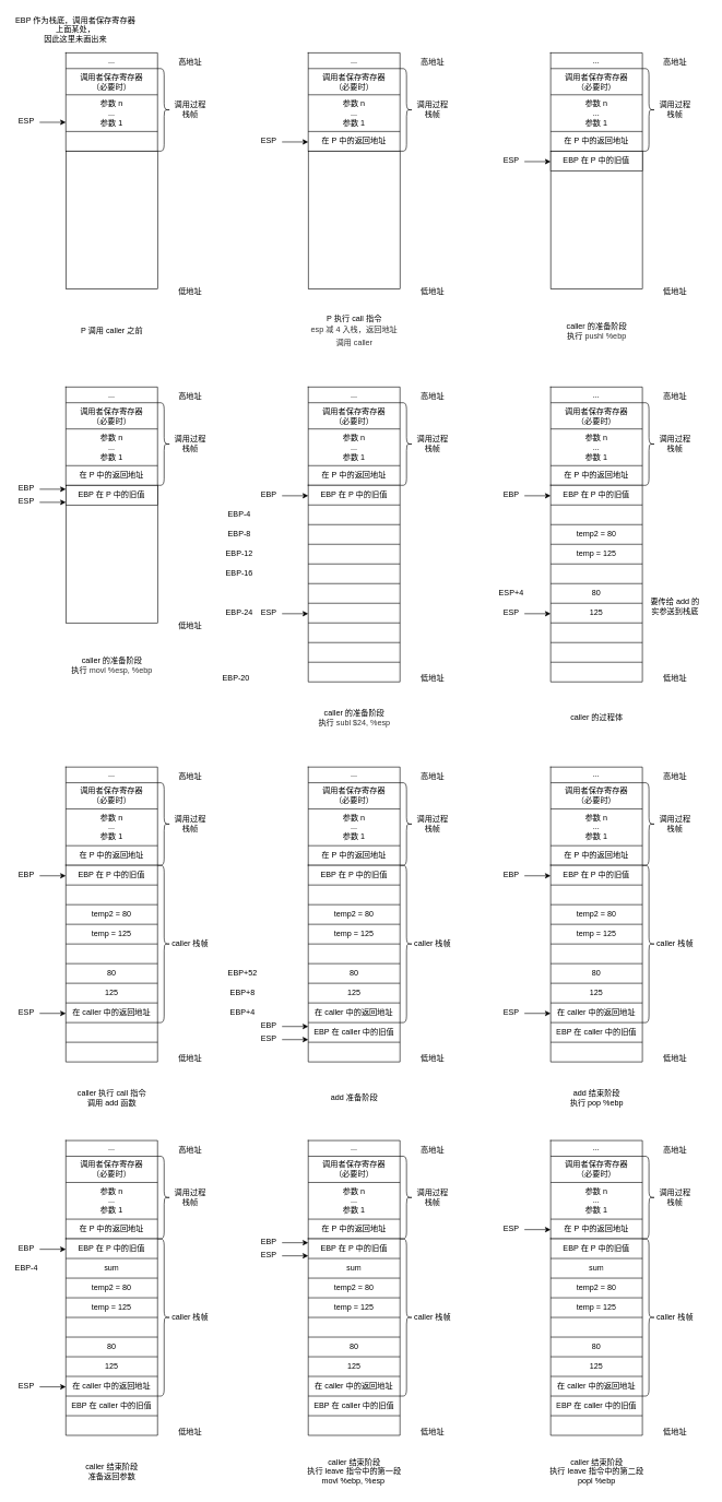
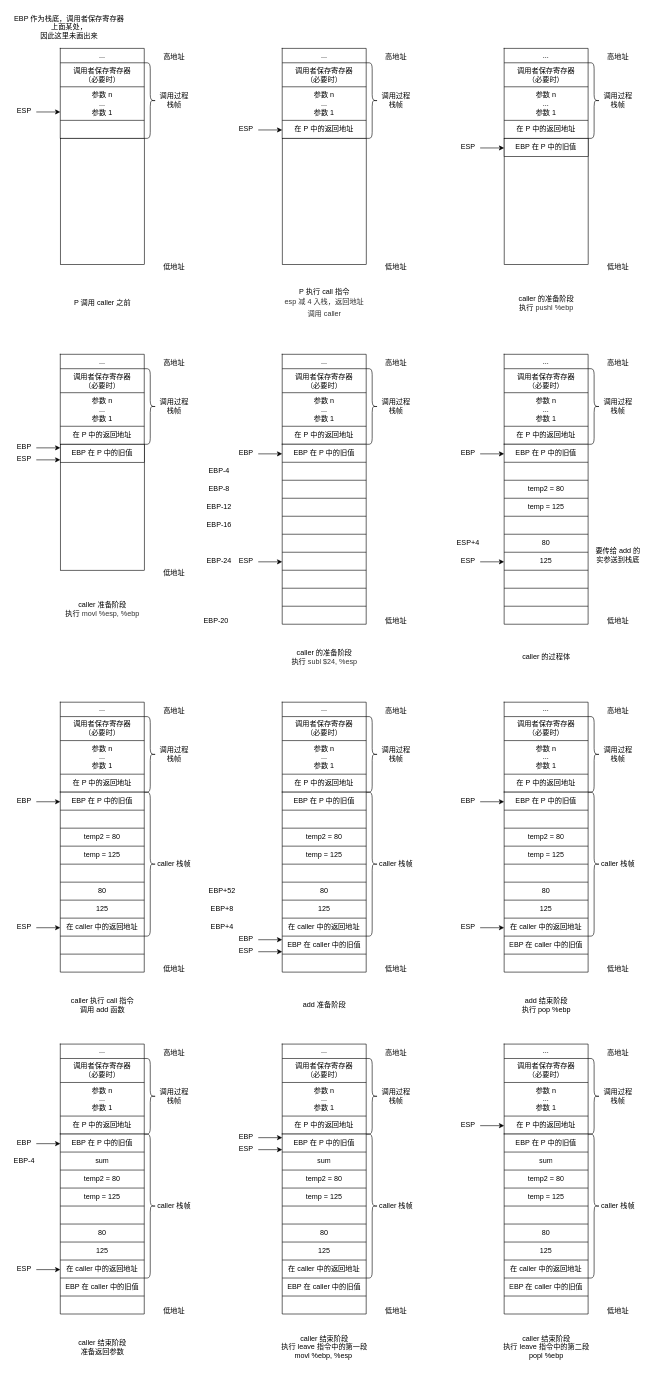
- <mxCell id="71" value="&lt;font style=&quot;font-size: 12px;&quot;&gt;caller 的准备阶段&lt;br&gt;执行&amp;nbsp;&lt;/font&gt;&lt;font color=&quot;#333333&quot;&gt;movl %esp, %ebp&lt;/font&gt;" style="text;html=1;strokeColor=none;fillColor=none;align=center;verticalAlign=middle;whiteSpace=wrap;rounded=0;" vertex="1" parent="1"><mxGeometry x="92.5" y="990" width="155" height="50" as="geometry" /></mxCell>
+ <mxCell id="71" value="&lt;font style=&quot;font-size: 12px;&quot;&gt;caller 准备阶段&lt;br&gt;执行&amp;nbsp;&lt;/font&gt;&lt;font color=&quot;#333333&quot;&gt;movl %esp, %ebp&lt;/font&gt;" style="text;html=1;strokeColor=none;fillColor=none;align=center;verticalAlign=middle;whiteSpace=wrap;rounded=0;" vertex="1" parent="1"><mxGeometry x="92.5" y="990" width="155" height="50" as="geometry" /></mxCell>
